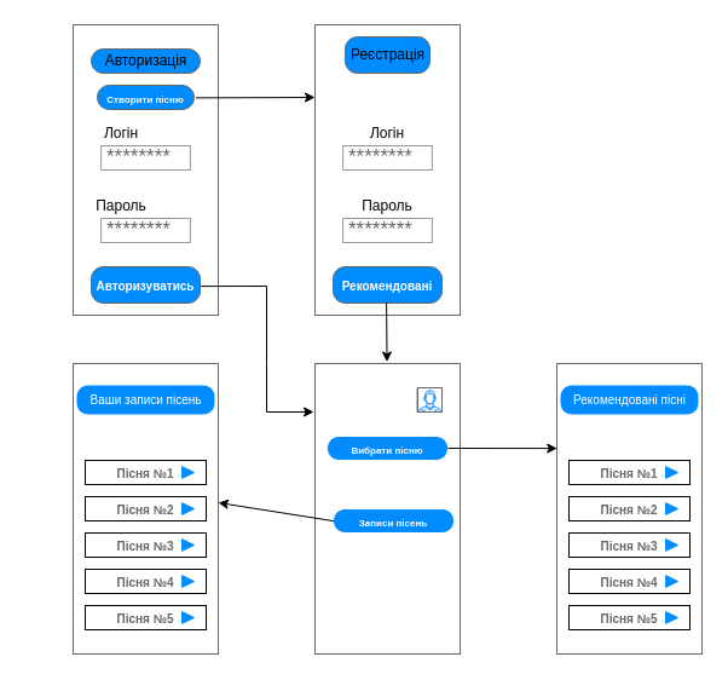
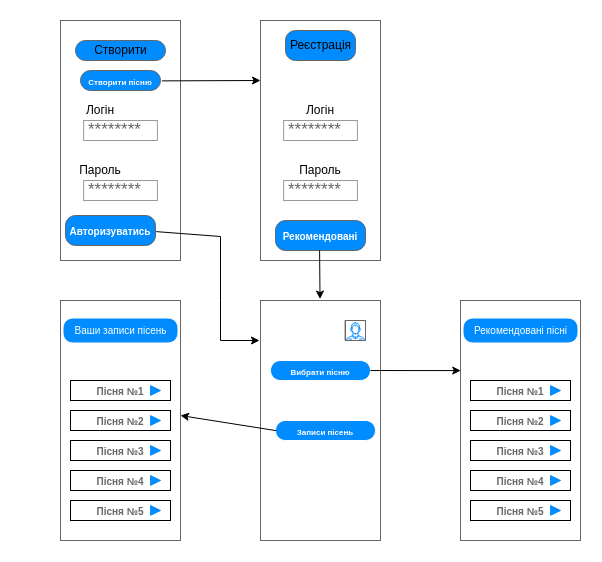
- <mxCell id="12" value="Авторизація" style="strokeWidth=1;shadow=0;dashed=0;align=center;html=1;shape=mxgraph.mockup.buttons.multiButton;fillColor=#008cff;strokeColor=#666666;mainText=;subText=;" parent="1" vertex="1"><mxGeometry x="75.01" y="40" width="90" height="20" as="geometry" /></mxCell>
+ <mxCell id="12" value="Створити" style="strokeWidth=1;shadow=0;dashed=0;align=center;html=1;shape=mxgraph.mockup.buttons.multiButton;fillColor=#008cff;strokeColor=#666666;mainText=;subText=;" parent="1" vertex="1"><mxGeometry x="75.01" y="40" width="90" height="20" as="geometry" /></mxCell>
- <mxCell id="17" value="&lt;span style=&quot;font-size: 10px;&quot;&gt;Авторизуватись&lt;/span&gt;" style="strokeWidth=1;shadow=0;dashed=0;align=center;html=1;shape=mxgraph.mockup.buttons.button;strokeColor=#666666;fontColor=#ffffff;mainText=;buttonStyle=round;fontSize=17;fontStyle=1;fillColor=#008cff;whiteSpace=wrap;" parent="1" vertex="1"><mxGeometry x="75" y="220" width="90" height="30" as="geometry" /></mxCell>
+ <mxCell id="17" value="&lt;span style=&quot;font-size: 10px;&quot;&gt;Авторизуватись&lt;/span&gt;" style="strokeWidth=1;shadow=0;dashed=0;align=center;html=1;shape=mxgraph.mockup.buttons.button;strokeColor=#666666;fontColor=#ffffff;mainText=;buttonStyle=round;fontSize=17;fontStyle=1;fillColor=#008cff;whiteSpace=wrap;" parent="1" vertex="1"><mxGeometry x="65" y="215" width="90" height="30" as="geometry" /></mxCell>
